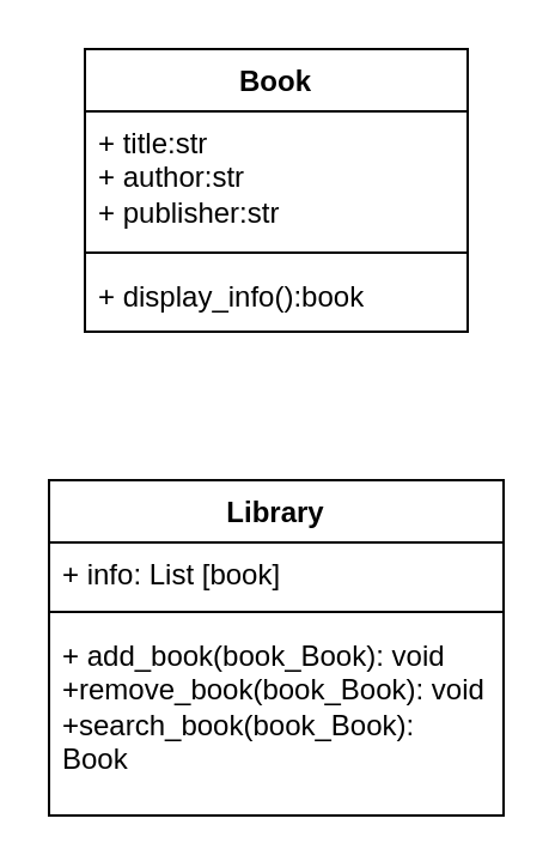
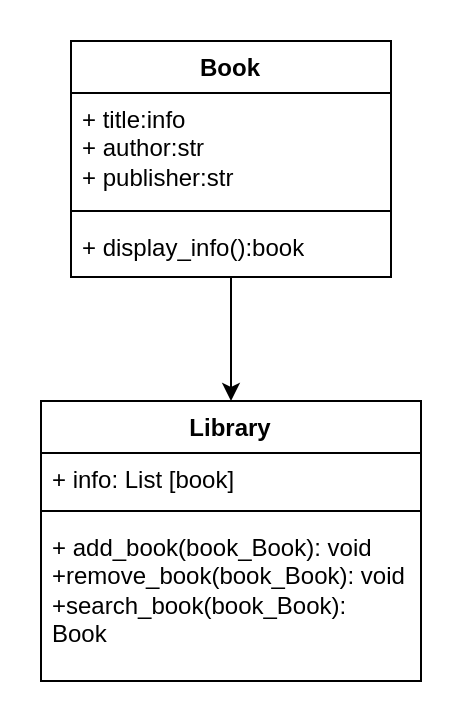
- <mxCell id="4" value="+ title:str&lt;div&gt;+ author:str&lt;/div&gt;&lt;div&gt;+ publisher:str&lt;/div&gt;" style="text;strokeColor=none;fillColor=none;align=left;verticalAlign=top;spacingLeft=4;spacingRight=4;overflow=hidden;rotatable=0;points=[[0,0.5],[1,0.5]];portConstraint=eastwest;whiteSpace=wrap;html=1;" vertex="1" parent="3"><mxGeometry y="26" width="160" height="54" as="geometry" /></mxCell>
+ <mxCell id="4" value="+ title:info&lt;div&gt;+ author:str&lt;/div&gt;&lt;div&gt;+ publisher:str&lt;/div&gt;" style="text;strokeColor=none;fillColor=none;align=left;verticalAlign=top;spacingLeft=4;spacingRight=4;overflow=hidden;rotatable=0;points=[[0,0.5],[1,0.5]];portConstraint=eastwest;whiteSpace=wrap;html=1;" vertex="1" parent="3"><mxGeometry y="26" width="160" height="54" as="geometry" /></mxCell>
+ <mxCell id="2" style="edgeStyle=orthogonalEdgeStyle;rounded=0;orthogonalLoop=1;jettySize=auto;html=1;exitX=0.5;exitY=1;exitDx=0;exitDy=0;entryX=0.5;entryY=0;entryDx=0;entryDy=0;" edge="1" parent="1" source="3" target="7"><mxGeometry relative="1" as="geometry" /></mxCell>
